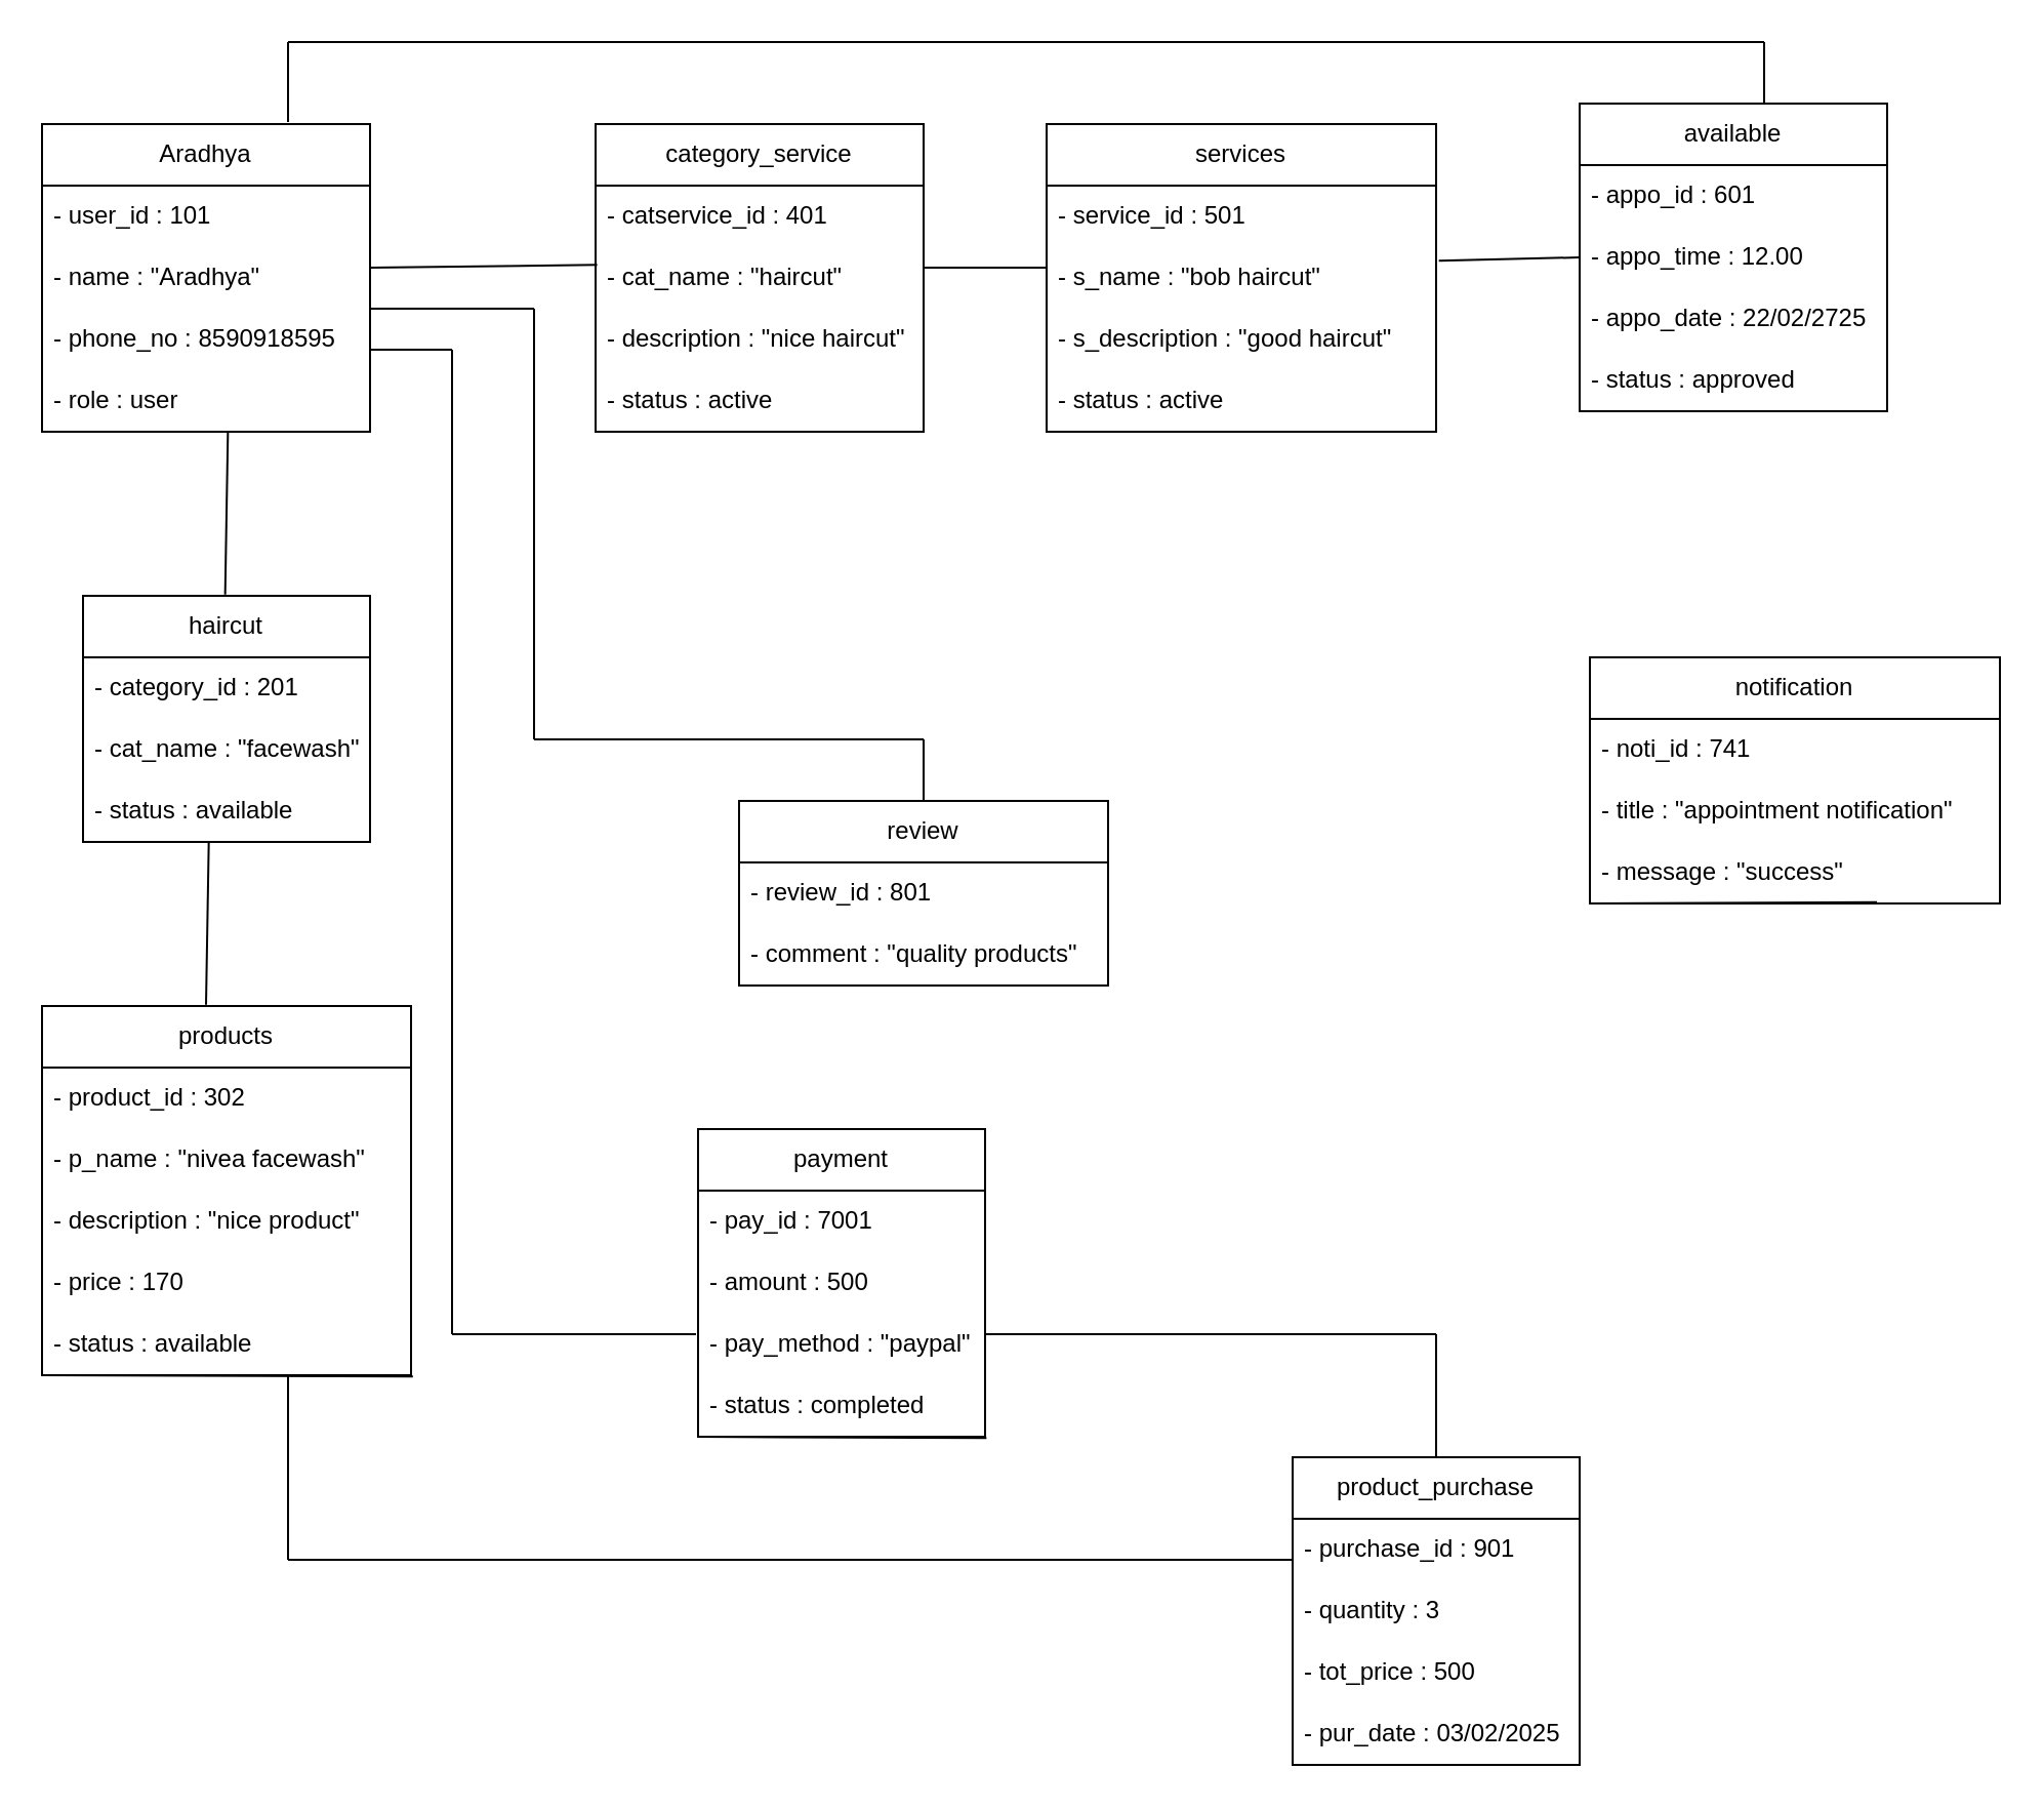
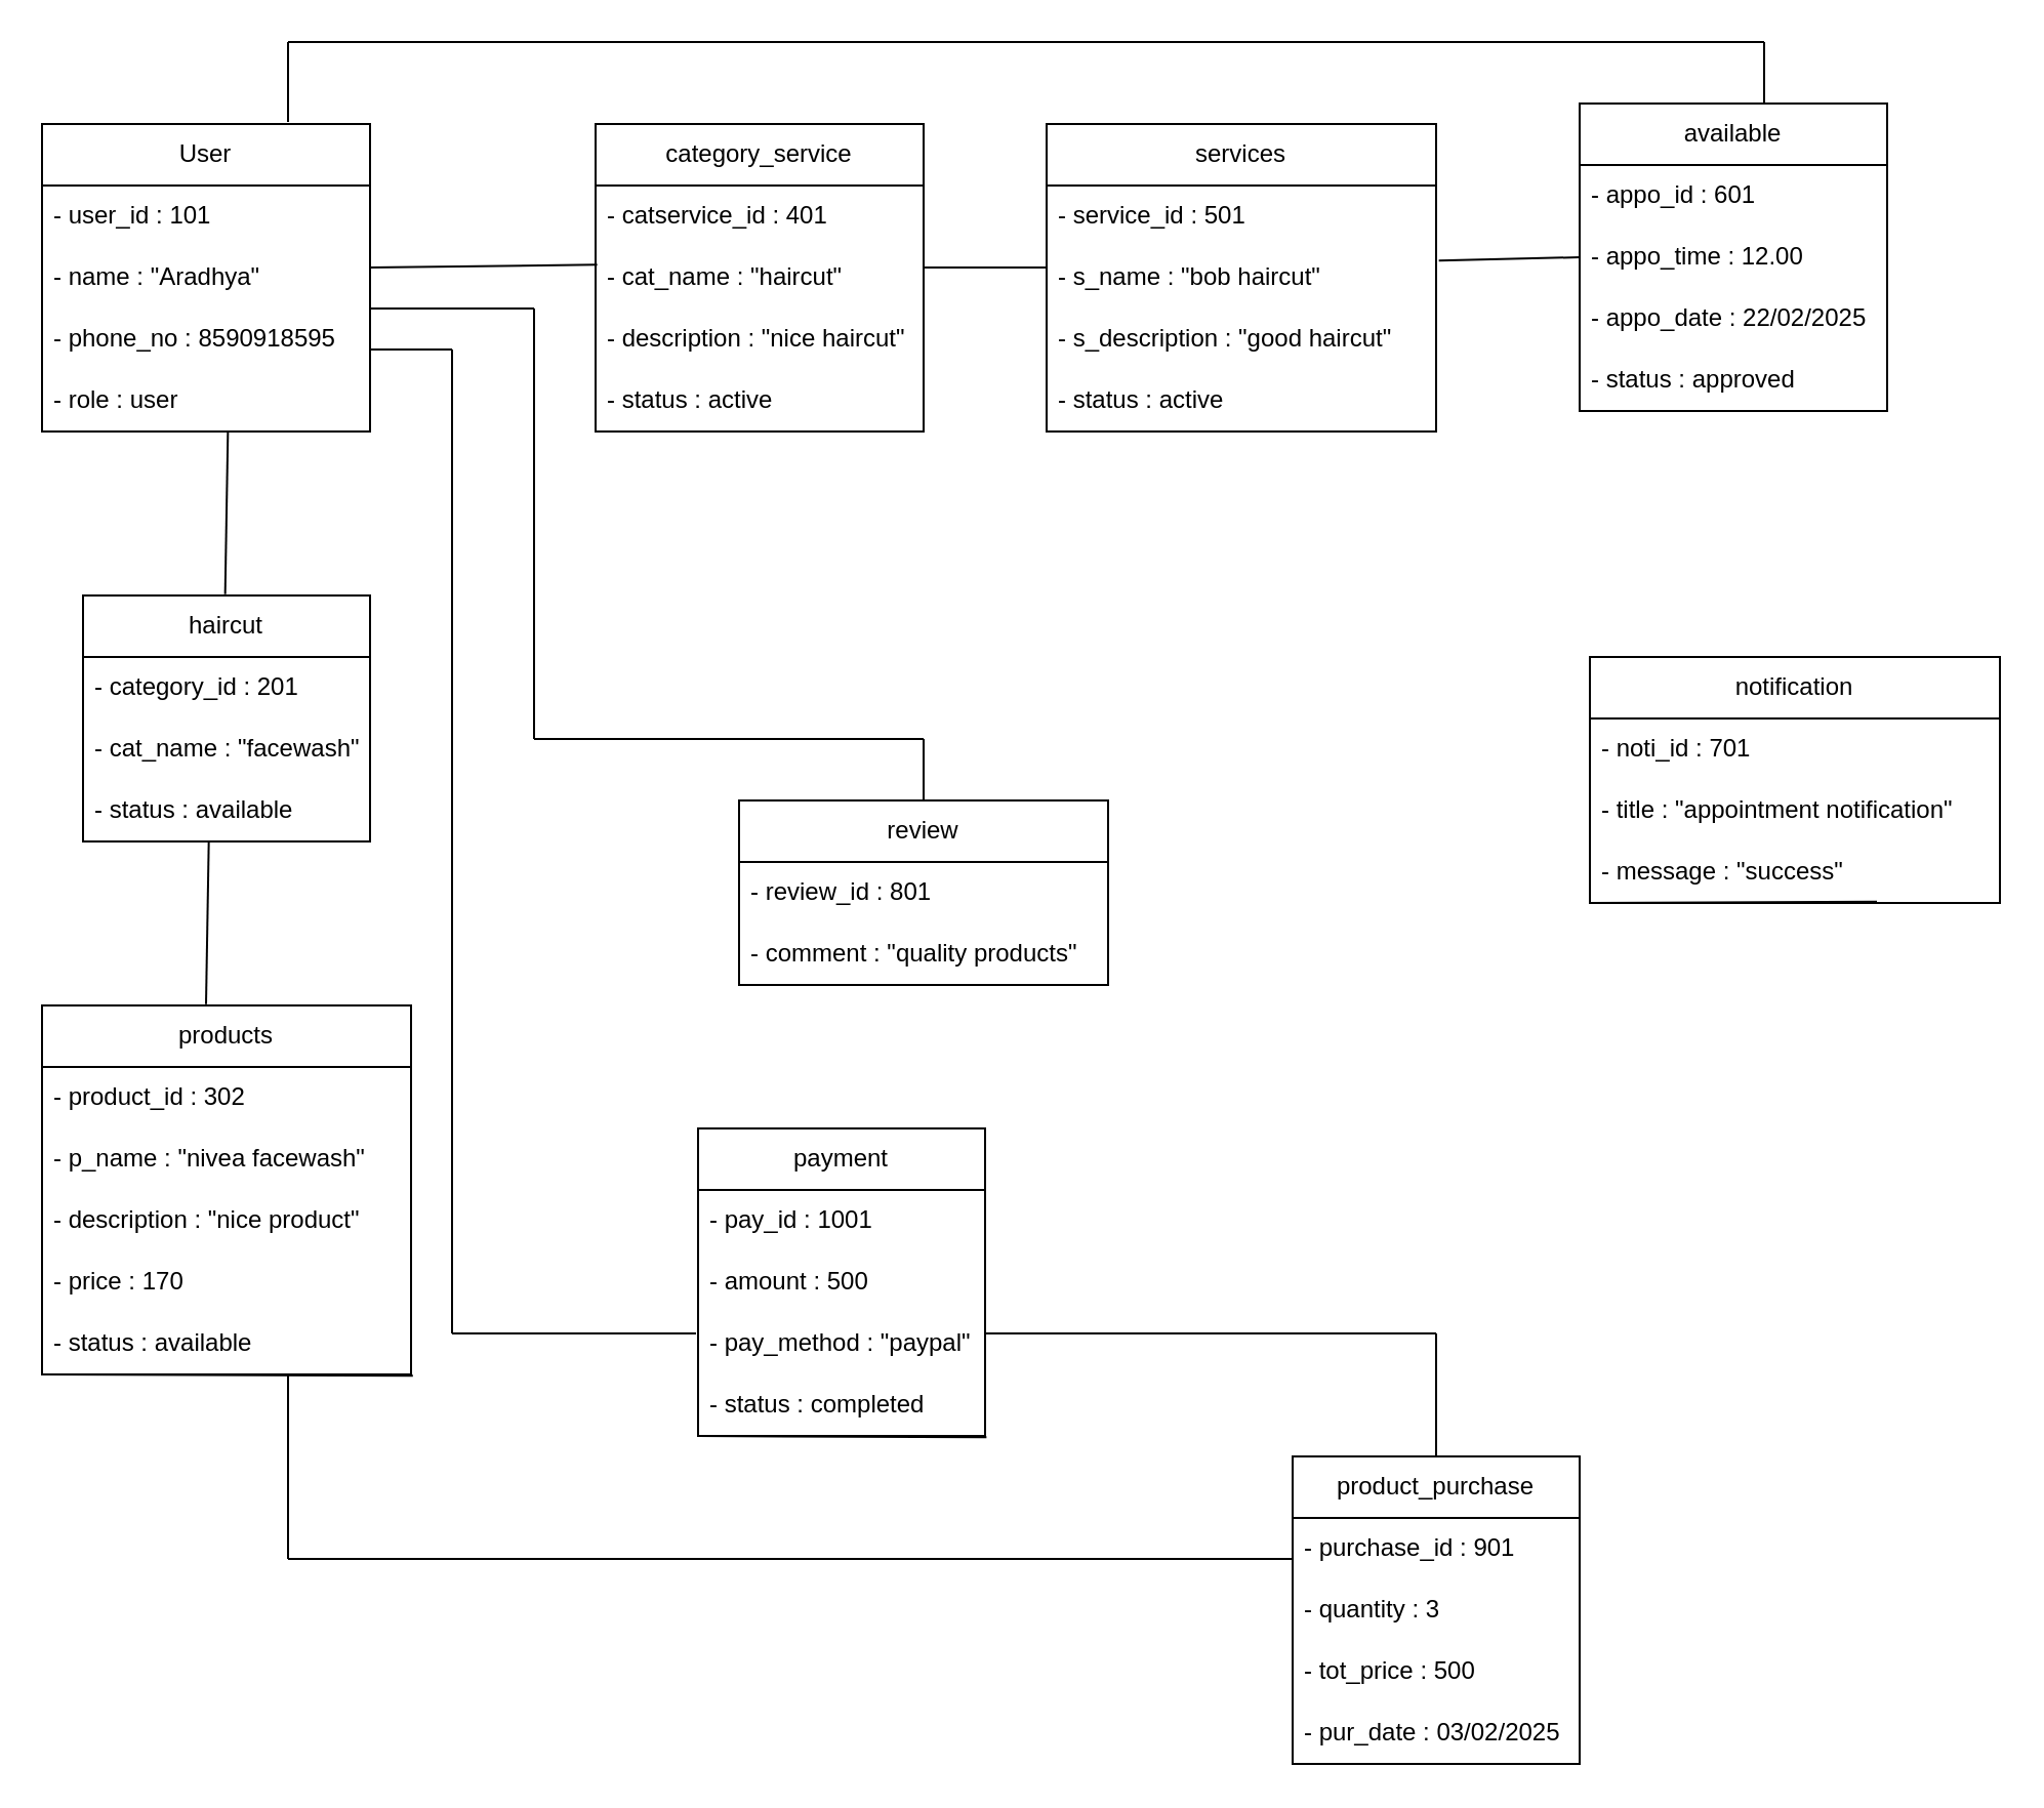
- <mxCell id="2" value="Aradhya" style="swimlane;fontStyle=0;childLayout=stackLayout;horizontal=1;startSize=30;horizontalStack=0;resizeParent=1;resizeParentMax=0;resizeLast=0;collapsible=1;marginBottom=0;whiteSpace=wrap;html=1;" vertex="1" parent="1"><mxGeometry y="60" width="160" height="150" as="geometry" x="20" /></mxCell>
+ <mxCell id="2" value="User" style="swimlane;fontStyle=0;childLayout=stackLayout;horizontal=1;startSize=30;horizontalStack=0;resizeParent=1;resizeParentMax=0;resizeLast=0;collapsible=1;marginBottom=0;whiteSpace=wrap;html=1;" vertex="1" parent="1"><mxGeometry y="60" width="160" height="150" as="geometry" x="20" /></mxCell>
- <mxCell id="23" value="- appo_date : 22/02/2725" style="text;strokeColor=none;fillColor=none;align=left;verticalAlign=middle;spacingLeft=4;spacingRight=4;overflow=hidden;points=[[0,0.5],[1,0.5]];portConstraint=eastwest;rotatable=0;whiteSpace=wrap;html=1;" vertex="1" parent="20"><mxGeometry y="90" width="150" height="30" as="geometry" /></mxCell>
+ <mxCell id="23" value="- appo_date : 22/02/2025" style="text;strokeColor=none;fillColor=none;align=left;verticalAlign=middle;spacingLeft=4;spacingRight=4;overflow=hidden;points=[[0,0.5],[1,0.5]];portConstraint=eastwest;rotatable=0;whiteSpace=wrap;html=1;" vertex="1" parent="20"><mxGeometry y="90" width="150" height="30" as="geometry" /></mxCell>
- <mxCell id="43" value="- noti_id : 741" style="text;strokeColor=none;fillColor=none;align=left;verticalAlign=middle;spacingLeft=4;spacingRight=4;overflow=hidden;points=[[0,0.5],[1,0.5]];portConstraint=eastwest;rotatable=0;whiteSpace=wrap;html=1;" vertex="1" parent="42"><mxGeometry y="30" width="200" height="30" as="geometry" /></mxCell>
+ <mxCell id="43" value="- noti_id : 701" style="text;strokeColor=none;fillColor=none;align=left;verticalAlign=middle;spacingLeft=4;spacingRight=4;overflow=hidden;points=[[0,0.5],[1,0.5]];portConstraint=eastwest;rotatable=0;whiteSpace=wrap;html=1;" vertex="1" parent="42"><mxGeometry y="30" width="200" height="30" as="geometry" /></mxCell>
- <mxCell id="48" value="- pay_id : 7001" style="text;strokeColor=none;fillColor=none;align=left;verticalAlign=middle;spacingLeft=4;spacingRight=4;overflow=hidden;points=[[0,0.5],[1,0.5]];portConstraint=eastwest;rotatable=0;whiteSpace=wrap;html=1;" vertex="1" parent="47"><mxGeometry y="30" width="140" height="30" as="geometry" /></mxCell>
+ <mxCell id="48" value="- pay_id : 1001" style="text;strokeColor=none;fillColor=none;align=left;verticalAlign=middle;spacingLeft=4;spacingRight=4;overflow=hidden;points=[[0,0.5],[1,0.5]];portConstraint=eastwest;rotatable=0;whiteSpace=wrap;html=1;" vertex="1" parent="47"><mxGeometry y="30" width="140" height="30" as="geometry" /></mxCell>
